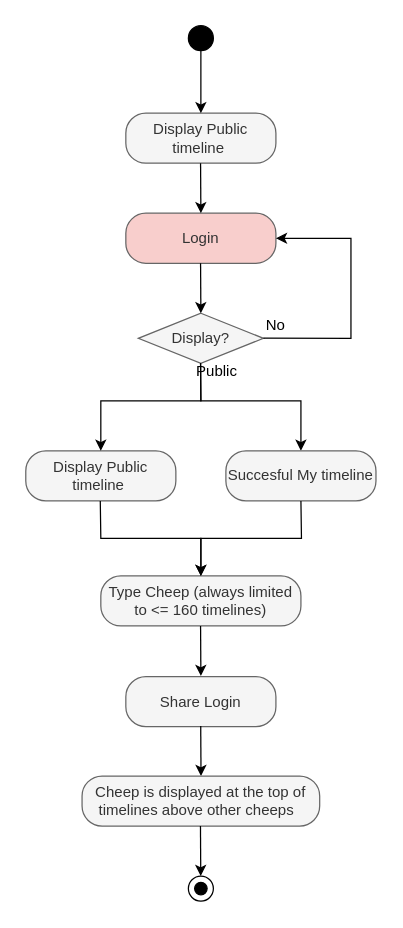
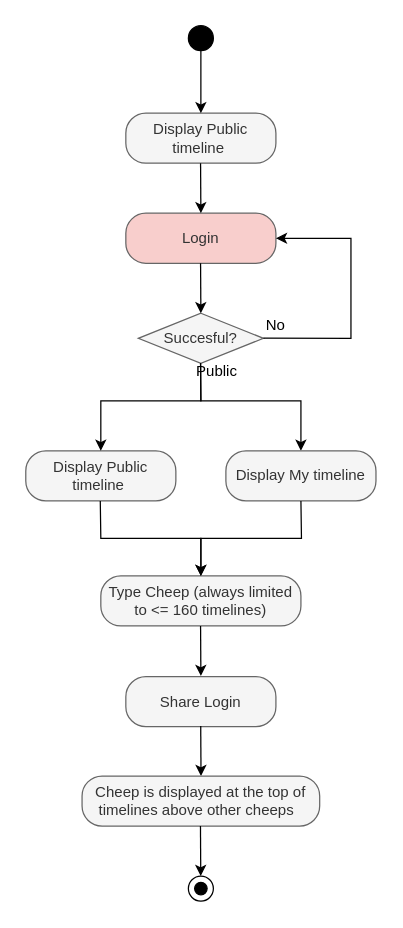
- <mxCell id="5" value="Display?" style="rhombus;whiteSpace=wrap;html=1;rounded=0;labelBackgroundColor=none;fillColor=#f5f5f5;fontColor=#333333;strokeColor=#666666;" vertex="1" parent="1"><mxGeometry x="110" y="250" width="100" height="40" as="geometry" /></mxCell>
+ <mxCell id="5" value="Succesful?" style="rhombus;whiteSpace=wrap;html=1;rounded=0;labelBackgroundColor=none;fillColor=#f5f5f5;fontColor=#333333;strokeColor=#666666;" vertex="1" parent="1"><mxGeometry x="110" y="250" width="100" height="40" as="geometry" /></mxCell>
- <mxCell id="24" value="Succesful My timeline" style="rounded=1;whiteSpace=wrap;html=1;arcSize=40;html=1;glass=0;shadow=0;labelBackgroundColor=none;fillColor=#f5f5f5;fontColor=#333333;strokeColor=#666666;" vertex="1" parent="1"><mxGeometry x="180" y="360" width="120" height="40" as="geometry" /></mxCell>
+ <mxCell id="24" value="Display My timeline" style="rounded=1;whiteSpace=wrap;html=1;arcSize=40;html=1;glass=0;shadow=0;labelBackgroundColor=none;fillColor=#f5f5f5;fontColor=#333333;strokeColor=#666666;" vertex="1" parent="1"><mxGeometry x="180" y="360" width="120" height="40" as="geometry" /></mxCell>
